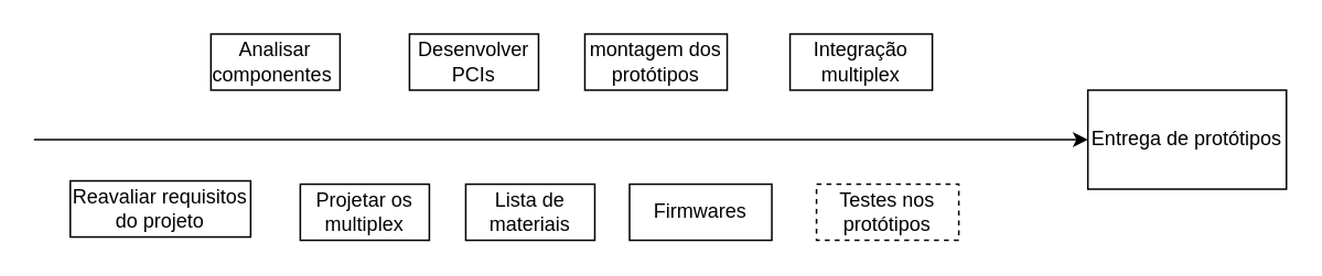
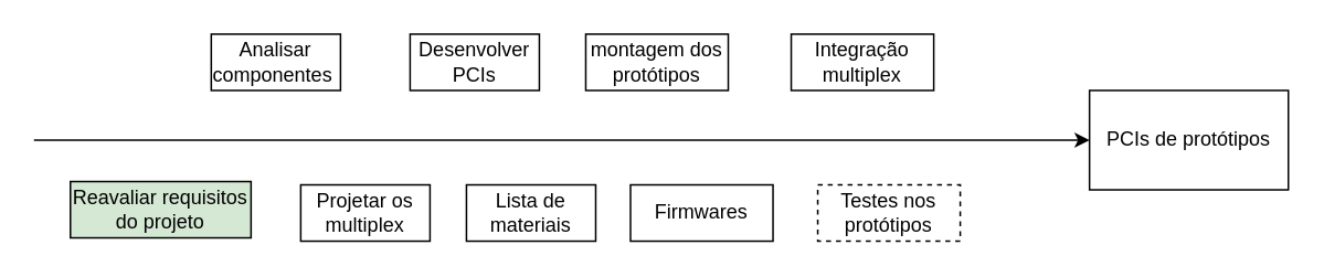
- <mxCell id="13" value="Entrega de protótipos" style="rounded=0;whiteSpace=wrap;html=1;" vertex="1" parent="1"><mxGeometry x="657" y="54" width="120" height="60" as="geometry" /></mxCell>
+ <mxCell id="13" value="PCIs de protótipos" style="rounded=0;whiteSpace=wrap;html=1;" vertex="1" parent="1"><mxGeometry x="657" y="54" width="120" height="60" as="geometry" /></mxCell>
- <mxCell id="3" value="Reavaliar requisitos do projeto" style="rounded=0;whiteSpace=wrap;html=1;" vertex="1" parent="1"><mxGeometry x="42" y="109" width="109" height="34" as="geometry" /></mxCell>
+ <mxCell id="3" value="Reavaliar requisitos do projeto" style="rounded=0;whiteSpace=wrap;html=1;fillColor=#d5e8d4;" vertex="1" parent="1"><mxGeometry x="42" y="109" width="109" height="34" as="geometry" /></mxCell>
